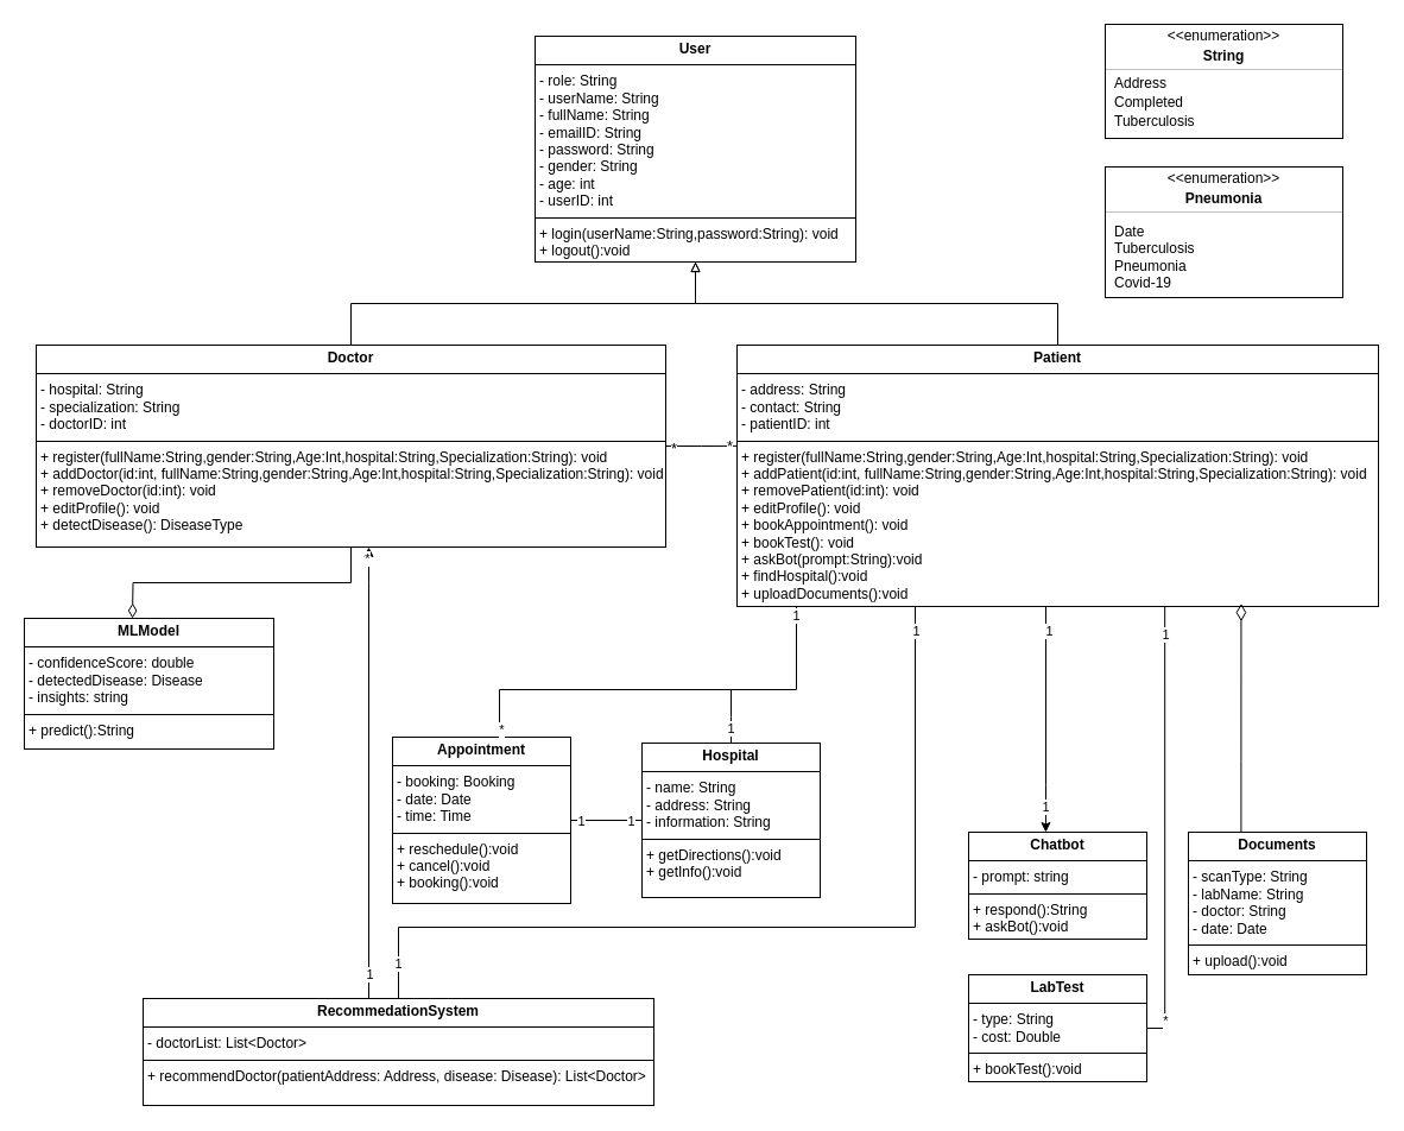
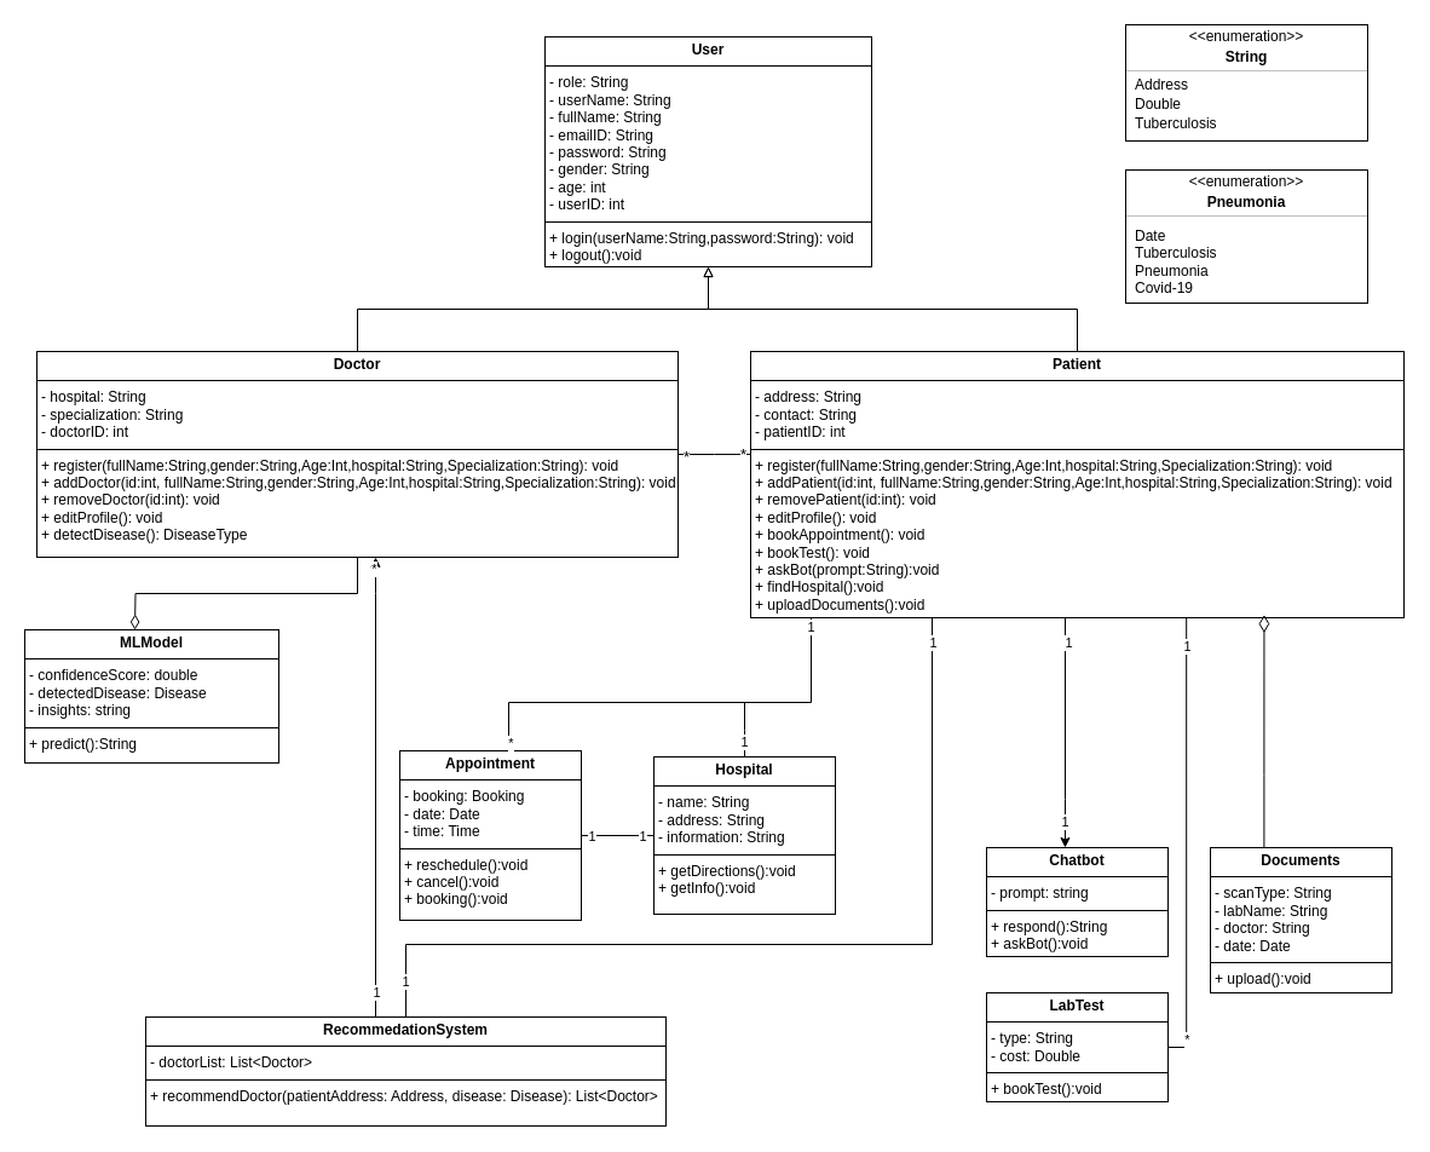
- <mxCell id="26" value="Completed" style="html=1;align=left;spacing=0;spacingLeft=8;verticalAlign=middle;strokeColor=none;fillColor=none;whiteSpace=wrap;" parent="21" vertex="1"><mxGeometry y="58" width="200" height="16" as="geometry" /></mxCell>
+ <mxCell id="26" value="Double" style="html=1;align=left;spacing=0;spacingLeft=8;verticalAlign=middle;strokeColor=none;fillColor=none;whiteSpace=wrap;" parent="21" vertex="1"><mxGeometry y="58" width="200" height="16" as="geometry" /></mxCell>
